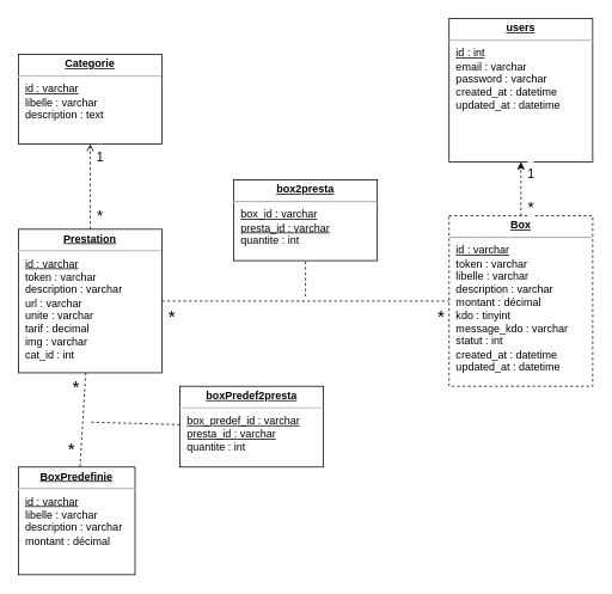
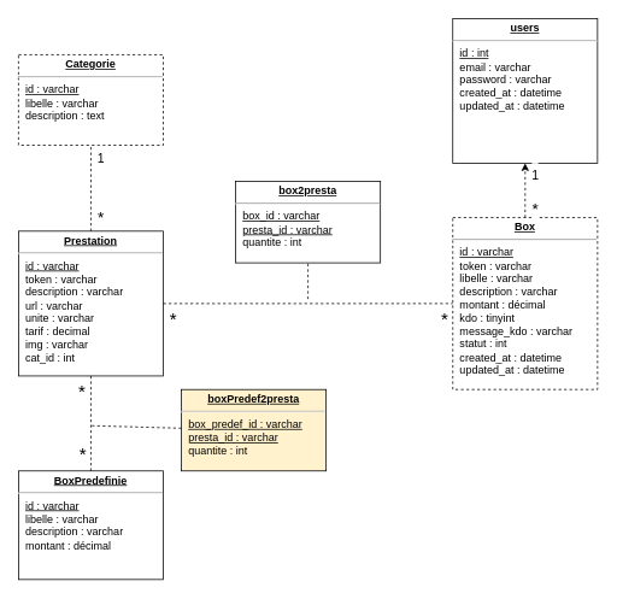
- <mxCell id="9" value="&lt;p style=&quot;margin:0px;margin-top:4px;text-align:center;text-decoration:underline;&quot;&gt;&lt;b&gt;Categorie&lt;/b&gt;&lt;/p&gt;&lt;hr&gt;&lt;p style=&quot;margin:0px;margin-left:8px;&quot;&gt;&lt;u&gt;id : varchar&lt;/u&gt;&lt;/p&gt;&lt;p style=&quot;margin:0px;margin-left:8px;&quot;&gt;libelle : varchar&lt;/p&gt;&lt;p style=&quot;margin:0px;margin-left:8px;&quot;&gt;description : text&lt;/p&gt;" style="verticalAlign=top;align=left;overflow=fill;fontSize=12;fontFamily=Helvetica;html=1;" vertex="1" parent="1"><mxGeometry x="20" y="60" width="160" height="100" as="geometry" /></mxCell>
+ <mxCell id="9" value="&lt;p style=&quot;margin:0px;margin-top:4px;text-align:center;text-decoration:underline;&quot;&gt;&lt;b&gt;Categorie&lt;/b&gt;&lt;/p&gt;&lt;hr&gt;&lt;p style=&quot;margin:0px;margin-left:8px;&quot;&gt;&lt;u&gt;id : varchar&lt;/u&gt;&lt;/p&gt;&lt;p style=&quot;margin:0px;margin-left:8px;&quot;&gt;libelle : varchar&lt;/p&gt;&lt;p style=&quot;margin:0px;margin-left:8px;&quot;&gt;description : text&lt;/p&gt;" style="verticalAlign=top;align=left;overflow=fill;fontSize=12;fontFamily=Helvetica;html=1;dashed=1;" vertex="1" parent="1"><mxGeometry x="20" y="60" width="160" height="100" as="geometry" /></mxCell>
- <mxCell id="10" value="" style="endArrow=open;dashed=1;html=1;rounded=0;fontSize=20;" edge="1" parent="1" source="3" target="9"><mxGeometry width="50" height="50" relative="1" as="geometry"><mxPoint x="340" y="300" as="sourcePoint" /><mxPoint x="390" y="250" as="targetPoint" /></mxGeometry></mxCell>
+ <mxCell id="10" value="" style="endArrow=none;dashed=1;html=1;rounded=0;fontSize=20;" edge="1" parent="1" source="3" target="9"><mxGeometry width="50" height="50" relative="1" as="geometry"><mxPoint x="340" y="300" as="sourcePoint" /><mxPoint x="390" y="250" as="targetPoint" /></mxGeometry></mxCell>
- <mxCell id="18" value="&lt;p style=&quot;margin:0px;margin-top:4px;text-align:center;text-decoration:underline;&quot;&gt;&lt;b&gt;boxPredef2presta&lt;/b&gt;&lt;/p&gt;&lt;hr&gt;&lt;p style=&quot;margin:0px;margin-left:8px;&quot;&gt;&lt;u&gt;box_predef_id : varchar&lt;/u&gt;&lt;/p&gt;&lt;p style=&quot;margin:0px;margin-left:8px;&quot;&gt;&lt;u&gt;presta_id : varchar&lt;/u&gt;&lt;/p&gt;&lt;p style=&quot;margin:0px;margin-left:8px;&quot;&gt;quantite : int&lt;/p&gt;" style="verticalAlign=top;align=left;overflow=fill;fontSize=12;fontFamily=Helvetica;html=1;" vertex="1" parent="1"><mxGeometry x="200" y="430" width="160" height="90" as="geometry" /></mxCell>
+ <mxCell id="18" value="&lt;p style=&quot;margin:0px;margin-top:4px;text-align:center;text-decoration:underline;&quot;&gt;&lt;b&gt;boxPredef2presta&lt;/b&gt;&lt;/p&gt;&lt;hr&gt;&lt;p style=&quot;margin:0px;margin-left:8px;&quot;&gt;&lt;u&gt;box_predef_id : varchar&lt;/u&gt;&lt;/p&gt;&lt;p style=&quot;margin:0px;margin-left:8px;&quot;&gt;&lt;u&gt;presta_id : varchar&lt;/u&gt;&lt;/p&gt;&lt;p style=&quot;margin:0px;margin-left:8px;&quot;&gt;quantite : int&lt;/p&gt;" style="verticalAlign=top;align=left;overflow=fill;fontSize=12;fontFamily=Helvetica;html=1;fillColor=#fff2cc;" vertex="1" parent="1"><mxGeometry x="200" y="430" width="160" height="90" as="geometry" /></mxCell>
- <mxCell id="14" value="&lt;p style=&quot;margin:0px;margin-top:4px;text-align:center;text-decoration:underline;&quot;&gt;&lt;b&gt;BoxPredefinie&lt;/b&gt;&lt;/p&gt;&lt;hr&gt;&lt;p style=&quot;margin:0px;margin-left:8px;&quot;&gt;&lt;u&gt;id : varchar&lt;/u&gt;&lt;/p&gt;&lt;p style=&quot;margin:0px;margin-left:8px;&quot;&gt;libelle : varchar&lt;/p&gt;&lt;p style=&quot;margin:0px;margin-left:8px;&quot;&gt;description : varchar&lt;/p&gt;&lt;p style=&quot;margin:0px;margin-left:8px;&quot;&gt;montant : décimal&lt;/p&gt;" style="verticalAlign=top;align=left;overflow=fill;fontSize=12;fontFamily=Helvetica;html=1;" vertex="1" parent="1"><mxGeometry x="20" y="520" width="130" height="120" as="geometry" /></mxCell>
+ <mxCell id="14" value="&lt;p style=&quot;margin:0px;margin-top:4px;text-align:center;text-decoration:underline;&quot;&gt;&lt;b&gt;BoxPredefinie&lt;/b&gt;&lt;/p&gt;&lt;hr&gt;&lt;p style=&quot;margin:0px;margin-left:8px;&quot;&gt;&lt;u&gt;id : varchar&lt;/u&gt;&lt;/p&gt;&lt;p style=&quot;margin:0px;margin-left:8px;&quot;&gt;libelle : varchar&lt;/p&gt;&lt;p style=&quot;margin:0px;margin-left:8px;&quot;&gt;description : varchar&lt;/p&gt;&lt;p style=&quot;margin:0px;margin-left:8px;&quot;&gt;montant : décimal&lt;/p&gt;" style="verticalAlign=top;align=left;overflow=fill;fontSize=12;fontFamily=Helvetica;html=1;" vertex="1" parent="1"><mxGeometry x="20" y="520" width="160" height="120" as="geometry" /></mxCell>
